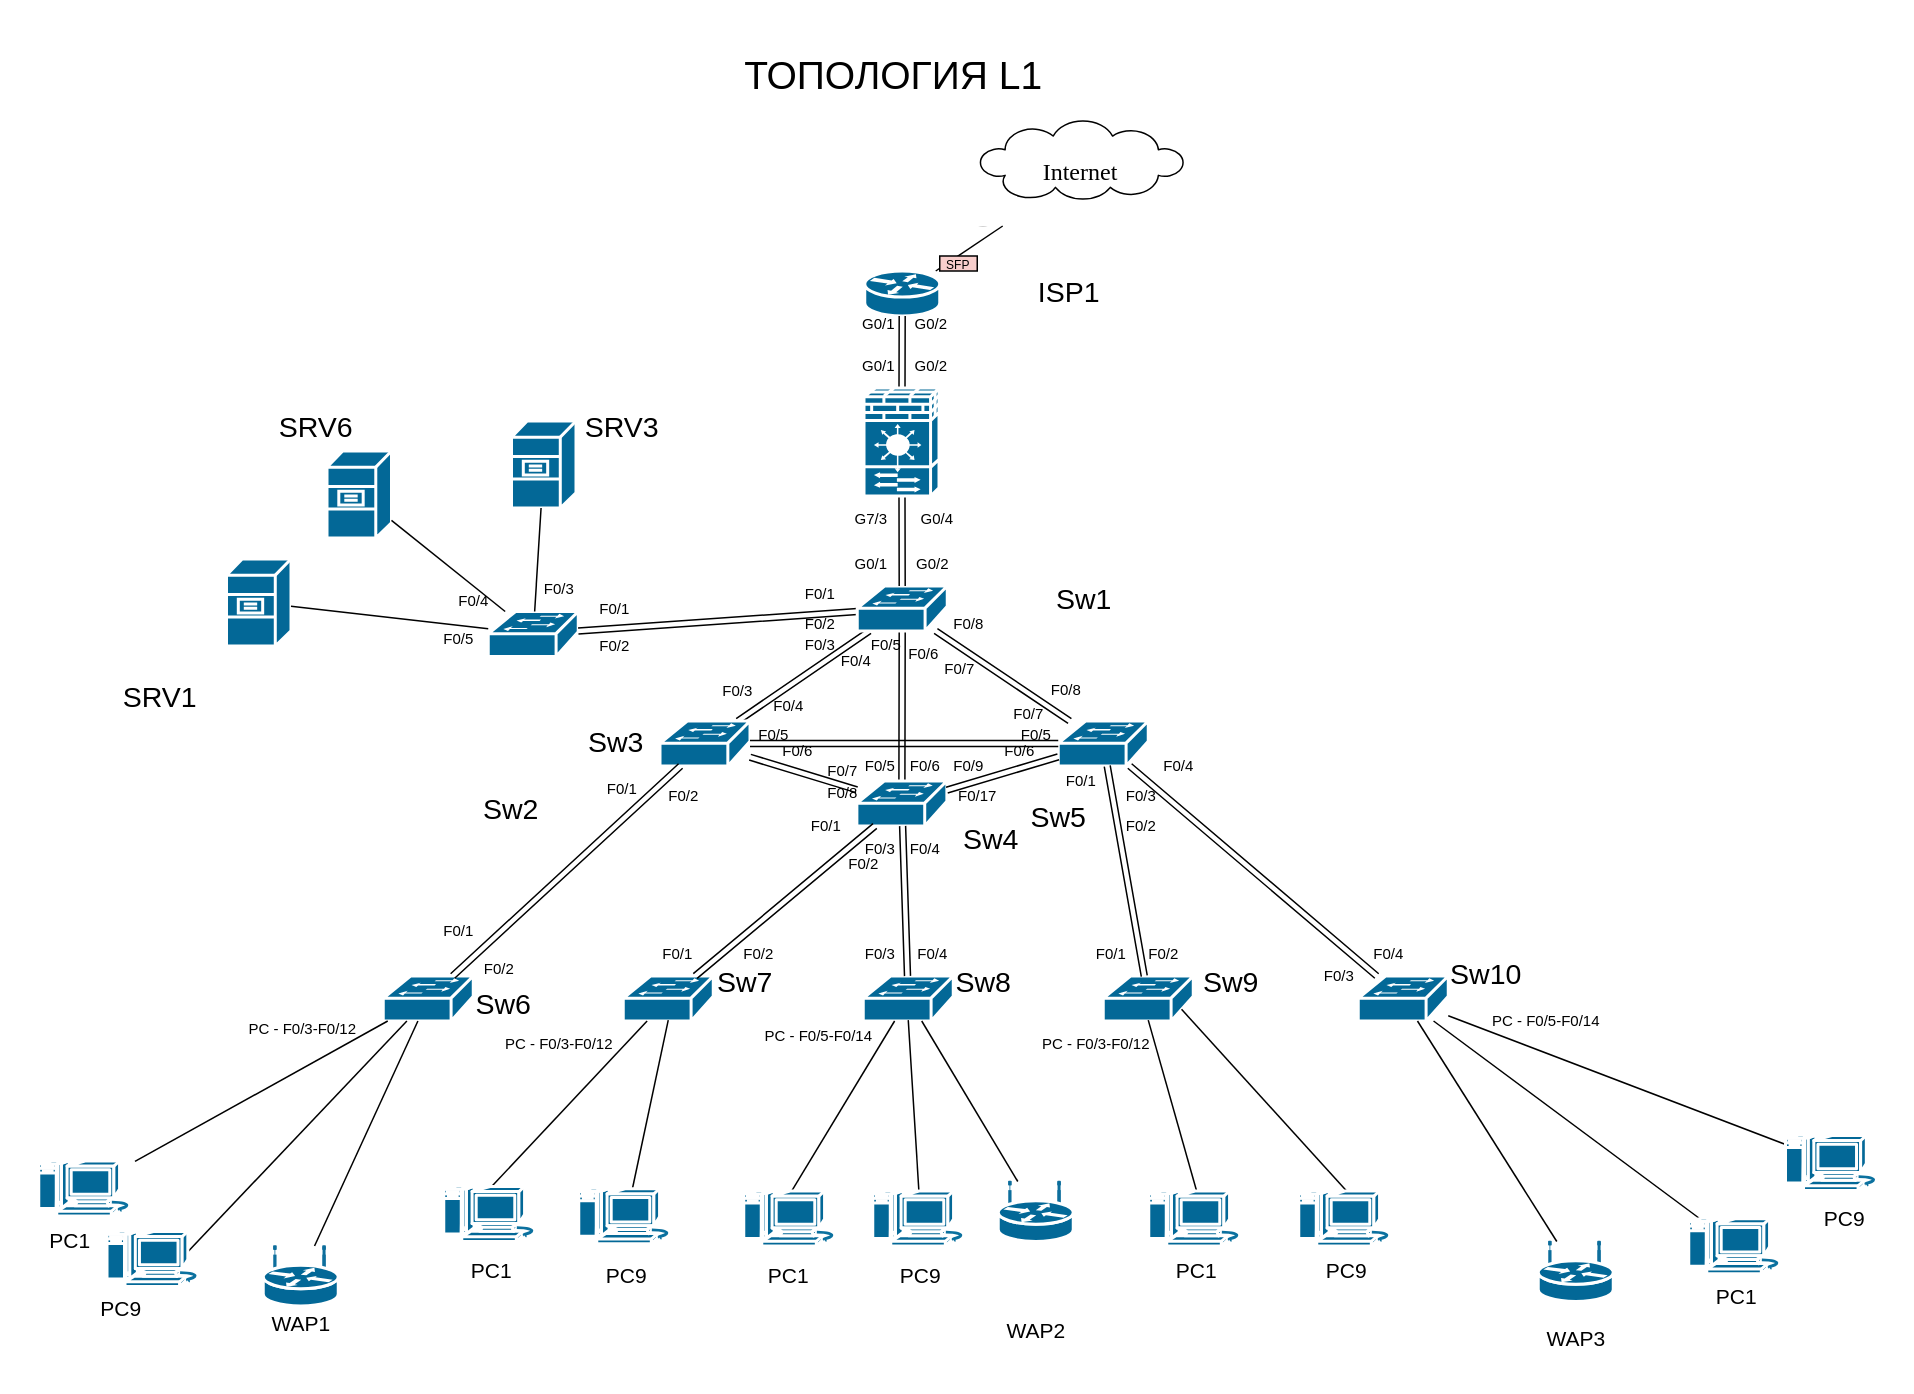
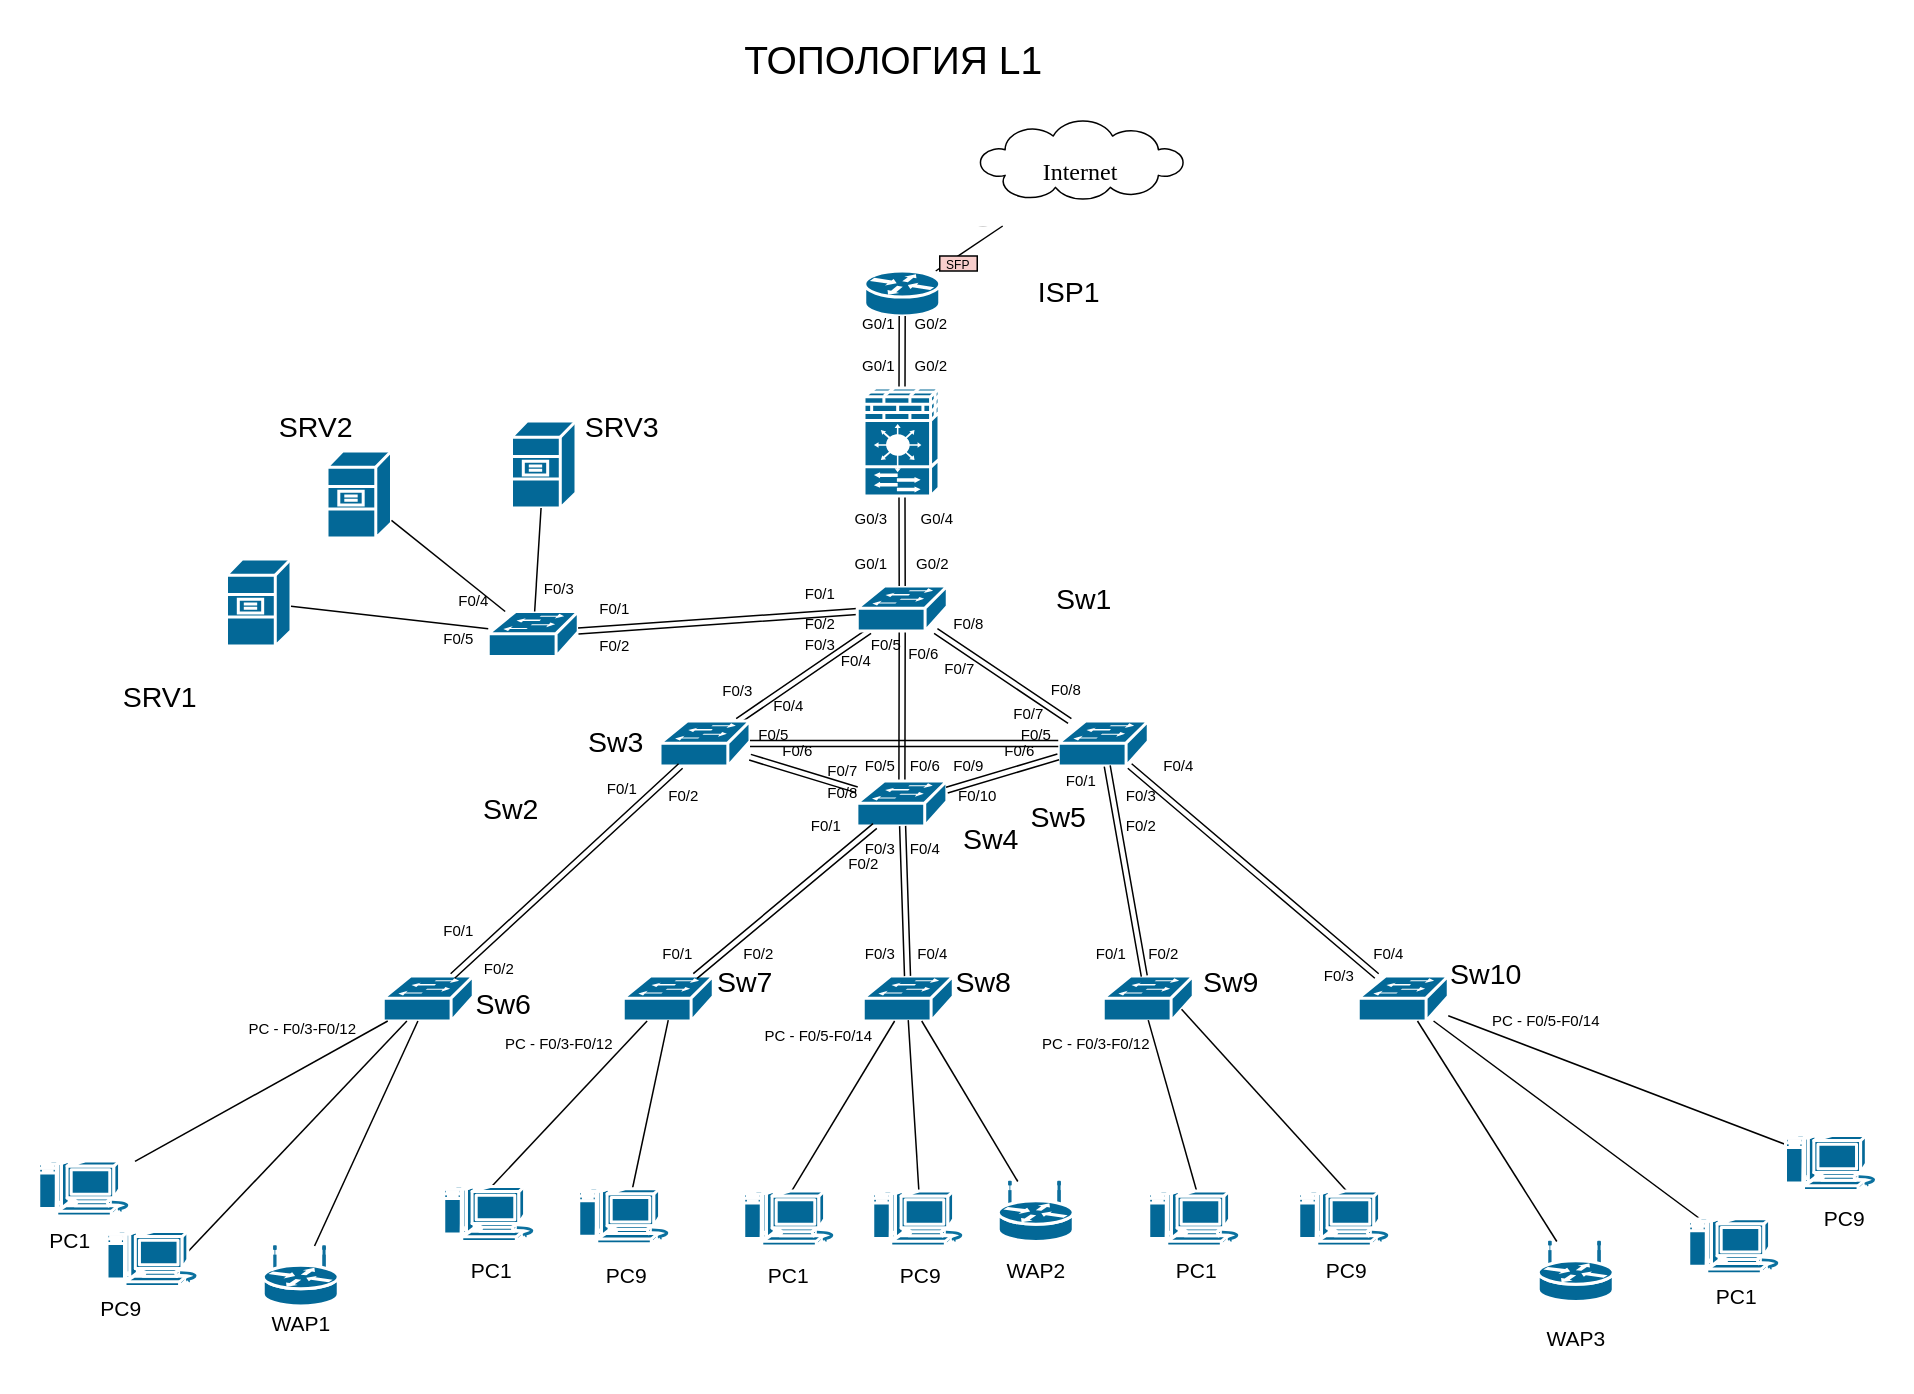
- <mxCell id="86" value="&lt;font style=&quot;font-size: 26px;&quot;&gt;ТОПОЛОГИЯ L1&lt;/font&gt;" style="text;html=1;align=center;verticalAlign=middle;resizable=0;points=[];autosize=1;strokeColor=none;fillColor=none;" vertex="1" parent="1"><mxGeometry x="485" y="30" width="220" height="40" as="geometry" /></mxCell>
+ <mxCell id="86" value="&lt;font style=&quot;font-size: 26px;&quot;&gt;ТОПОЛОГИЯ L1&lt;/font&gt;" style="text;html=1;align=center;verticalAlign=middle;resizable=0;points=[];autosize=1;strokeColor=none;fillColor=none;" vertex="1" parent="1"><mxGeometry x="485" y="20" width="220" height="40" as="geometry" /></mxCell>
- <mxCell id="71" value="&lt;font style=&quot;font-size: 19px;&quot;&gt;SRV6&lt;/font&gt;" style="text;html=1;align=center;verticalAlign=middle;resizable=0;points=[];autosize=1;strokeColor=none;fillColor=none;" vertex="1" parent="1"><mxGeometry x="175" y="265" width="70" height="40" as="geometry" /></mxCell>
+ <mxCell id="71" value="&lt;font style=&quot;font-size: 19px;&quot;&gt;SRV2&lt;/font&gt;" style="text;html=1;align=center;verticalAlign=middle;resizable=0;points=[];autosize=1;strokeColor=none;fillColor=none;" vertex="1" parent="1"><mxGeometry x="175" y="265" width="70" height="40" as="geometry" /></mxCell>
- <mxCell id="98" value="&lt;font style=&quot;font-size: 10px;&quot;&gt;G7/3&lt;/font&gt;" style="text;html=1;align=center;verticalAlign=middle;resizable=0;points=[];autosize=1;strokeColor=none;fillColor=none;" vertex="1" parent="1"><mxGeometry x="555" y="330" width="50" height="30" as="geometry" /></mxCell>
+ <mxCell id="98" value="&lt;font style=&quot;font-size: 10px;&quot;&gt;G0/3&lt;/font&gt;" style="text;html=1;align=center;verticalAlign=middle;resizable=0;points=[];autosize=1;strokeColor=none;fillColor=none;" vertex="1" parent="1"><mxGeometry x="555" y="330" width="50" height="30" as="geometry" /></mxCell>
- <mxCell id="144" value="&lt;font style=&quot;font-size: 10px;&quot;&gt;F0/17&lt;/font&gt;" style="text;html=1;align=center;verticalAlign=middle;resizable=0;points=[];autosize=1;strokeColor=none;fillColor=none;" vertex="1" parent="1"><mxGeometry x="626" y="515" width="50" height="30" as="geometry" /></mxCell>
+ <mxCell id="144" value="&lt;font style=&quot;font-size: 10px;&quot;&gt;F0/10&lt;/font&gt;" style="text;html=1;align=center;verticalAlign=middle;resizable=0;points=[];autosize=1;strokeColor=none;fillColor=none;" vertex="1" parent="1"><mxGeometry x="626" y="515" width="50" height="30" as="geometry" /></mxCell>
- <mxCell id="76" value="&lt;font style=&quot;font-size: 14px;&quot;&gt;WAP2&lt;/font&gt;" style="text;html=1;align=center;verticalAlign=middle;resizable=0;points=[];autosize=1;strokeColor=none;fillColor=none;" vertex="1" parent="1"><mxGeometry x="660" y="872" width="60" height="30" as="geometry" /></mxCell>
+ <mxCell id="76" value="&lt;font style=&quot;font-size: 14px;&quot;&gt;WAP2&lt;/font&gt;" style="text;html=1;align=center;verticalAlign=middle;resizable=0;points=[];autosize=1;strokeColor=none;fillColor=none;" vertex="1" parent="1"><mxGeometry x="660" y="832" width="60" height="30" as="geometry" /></mxCell>
